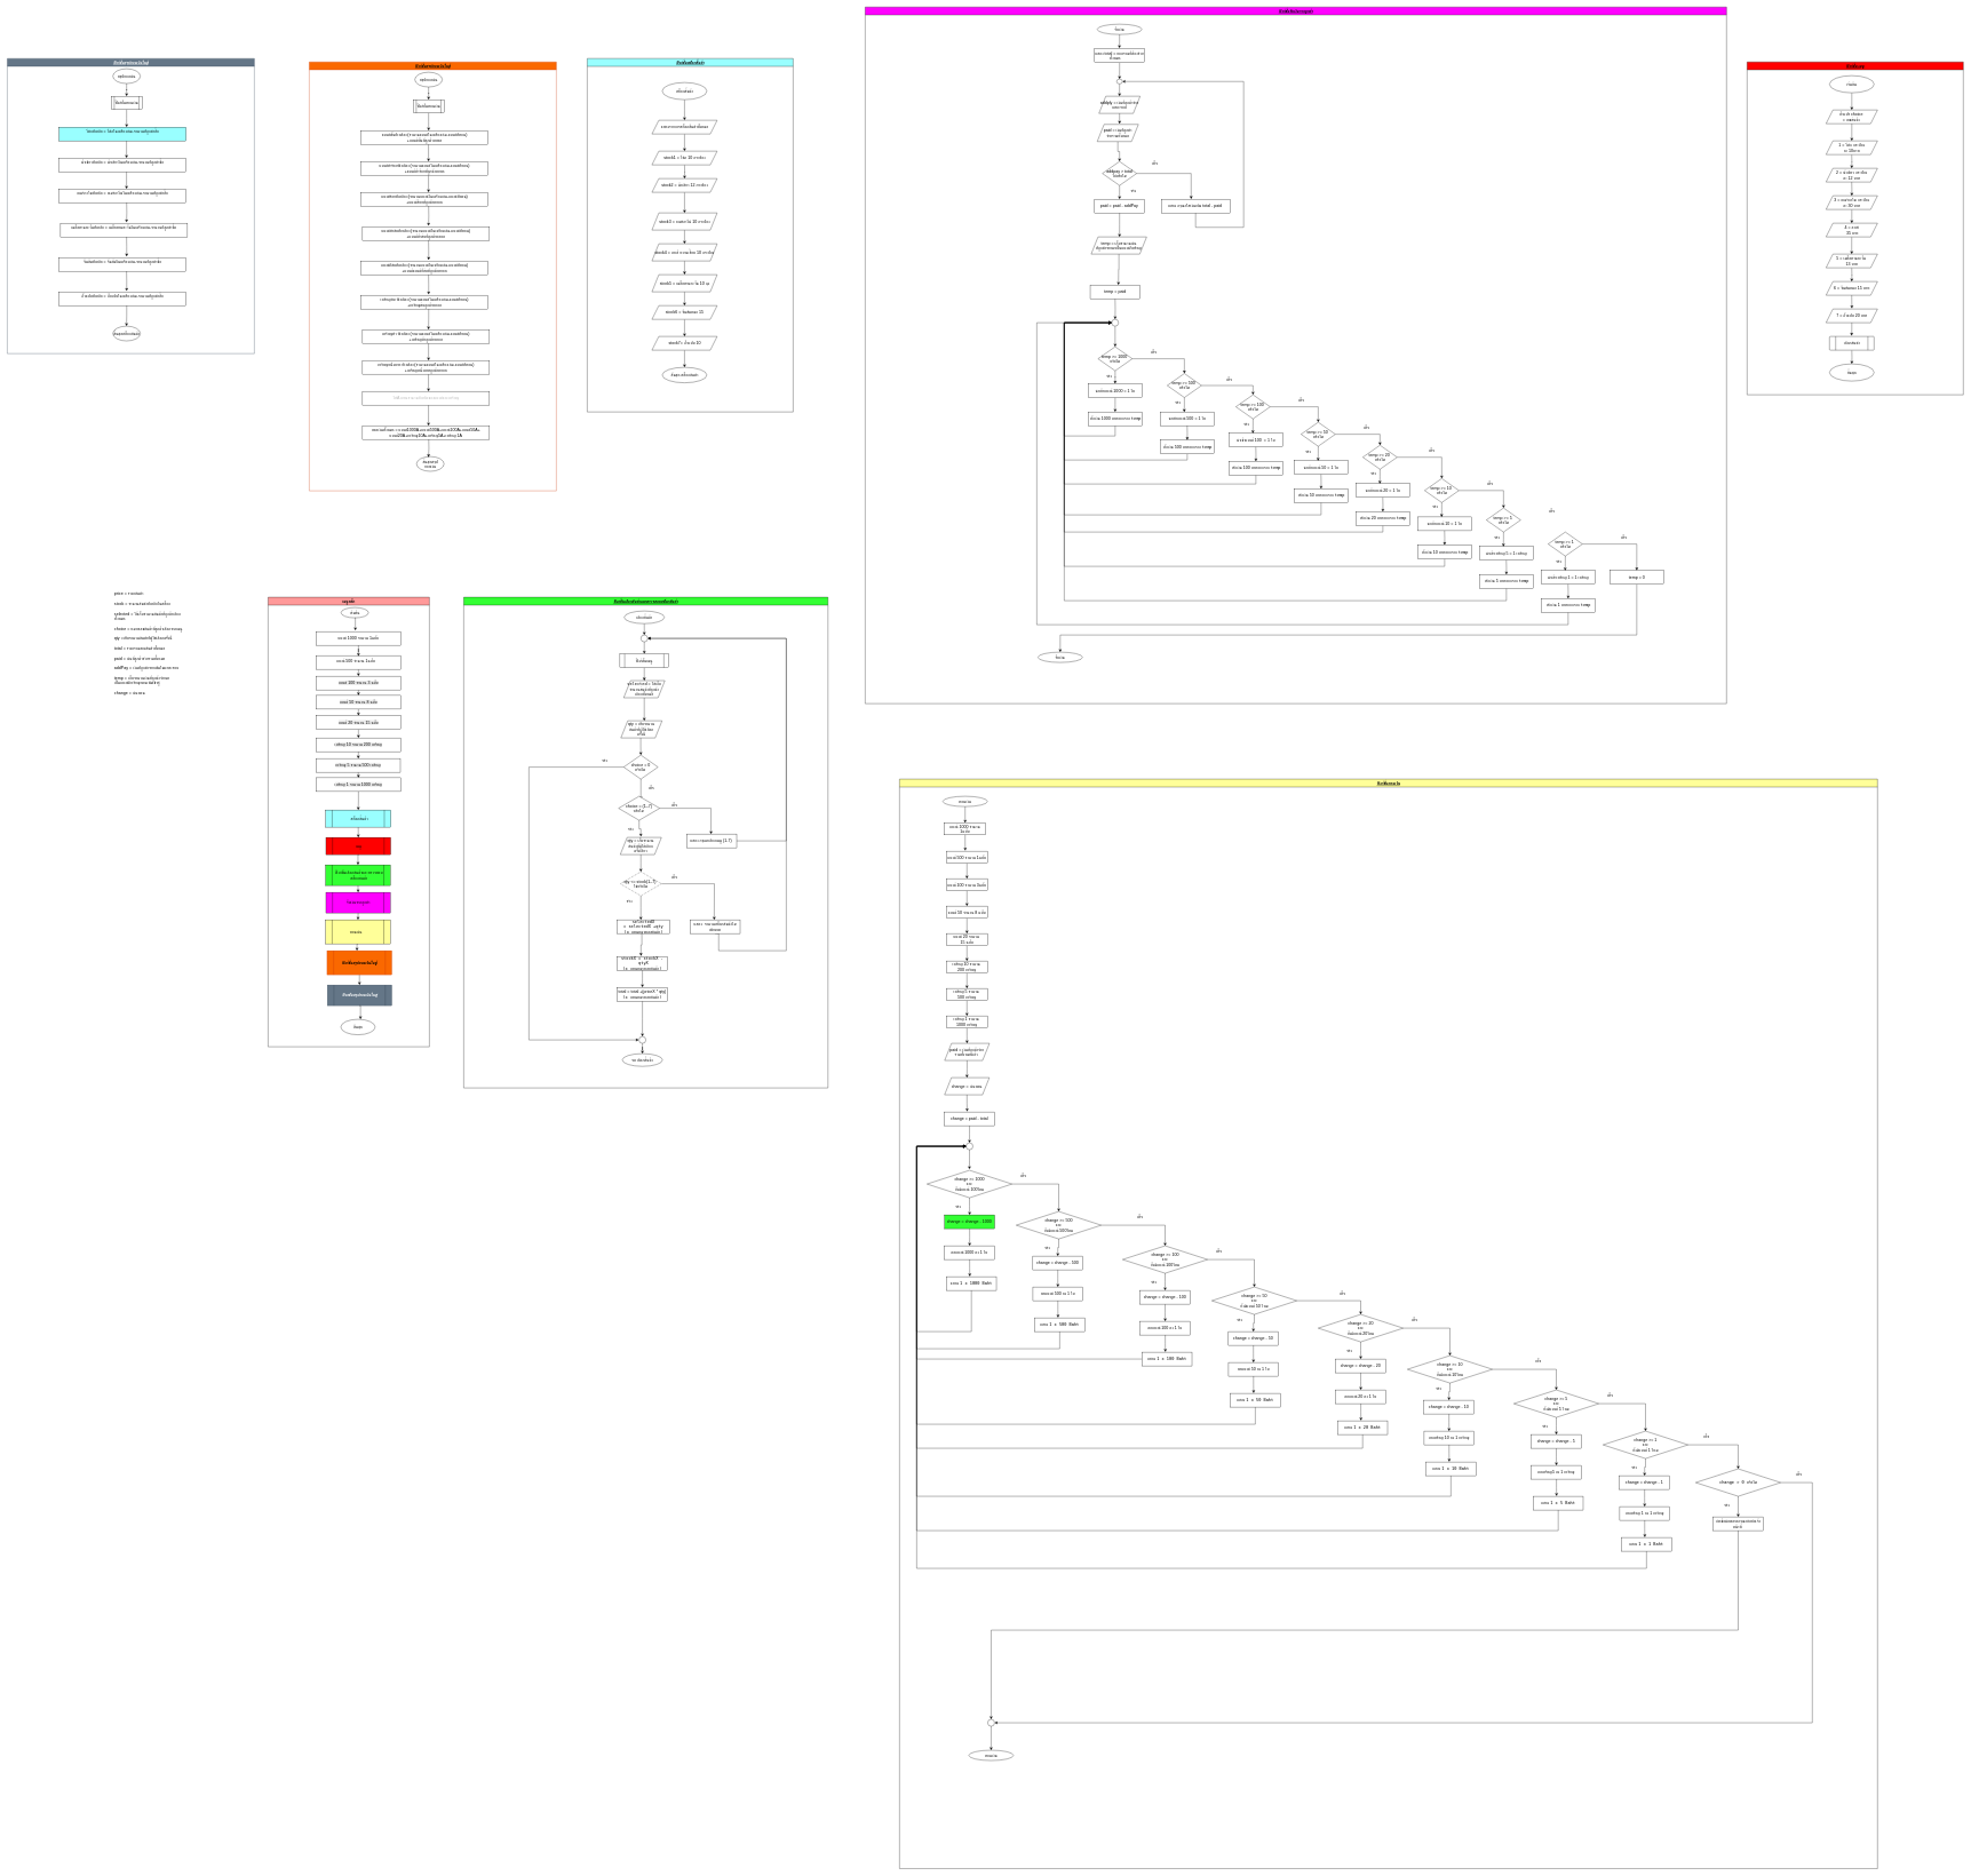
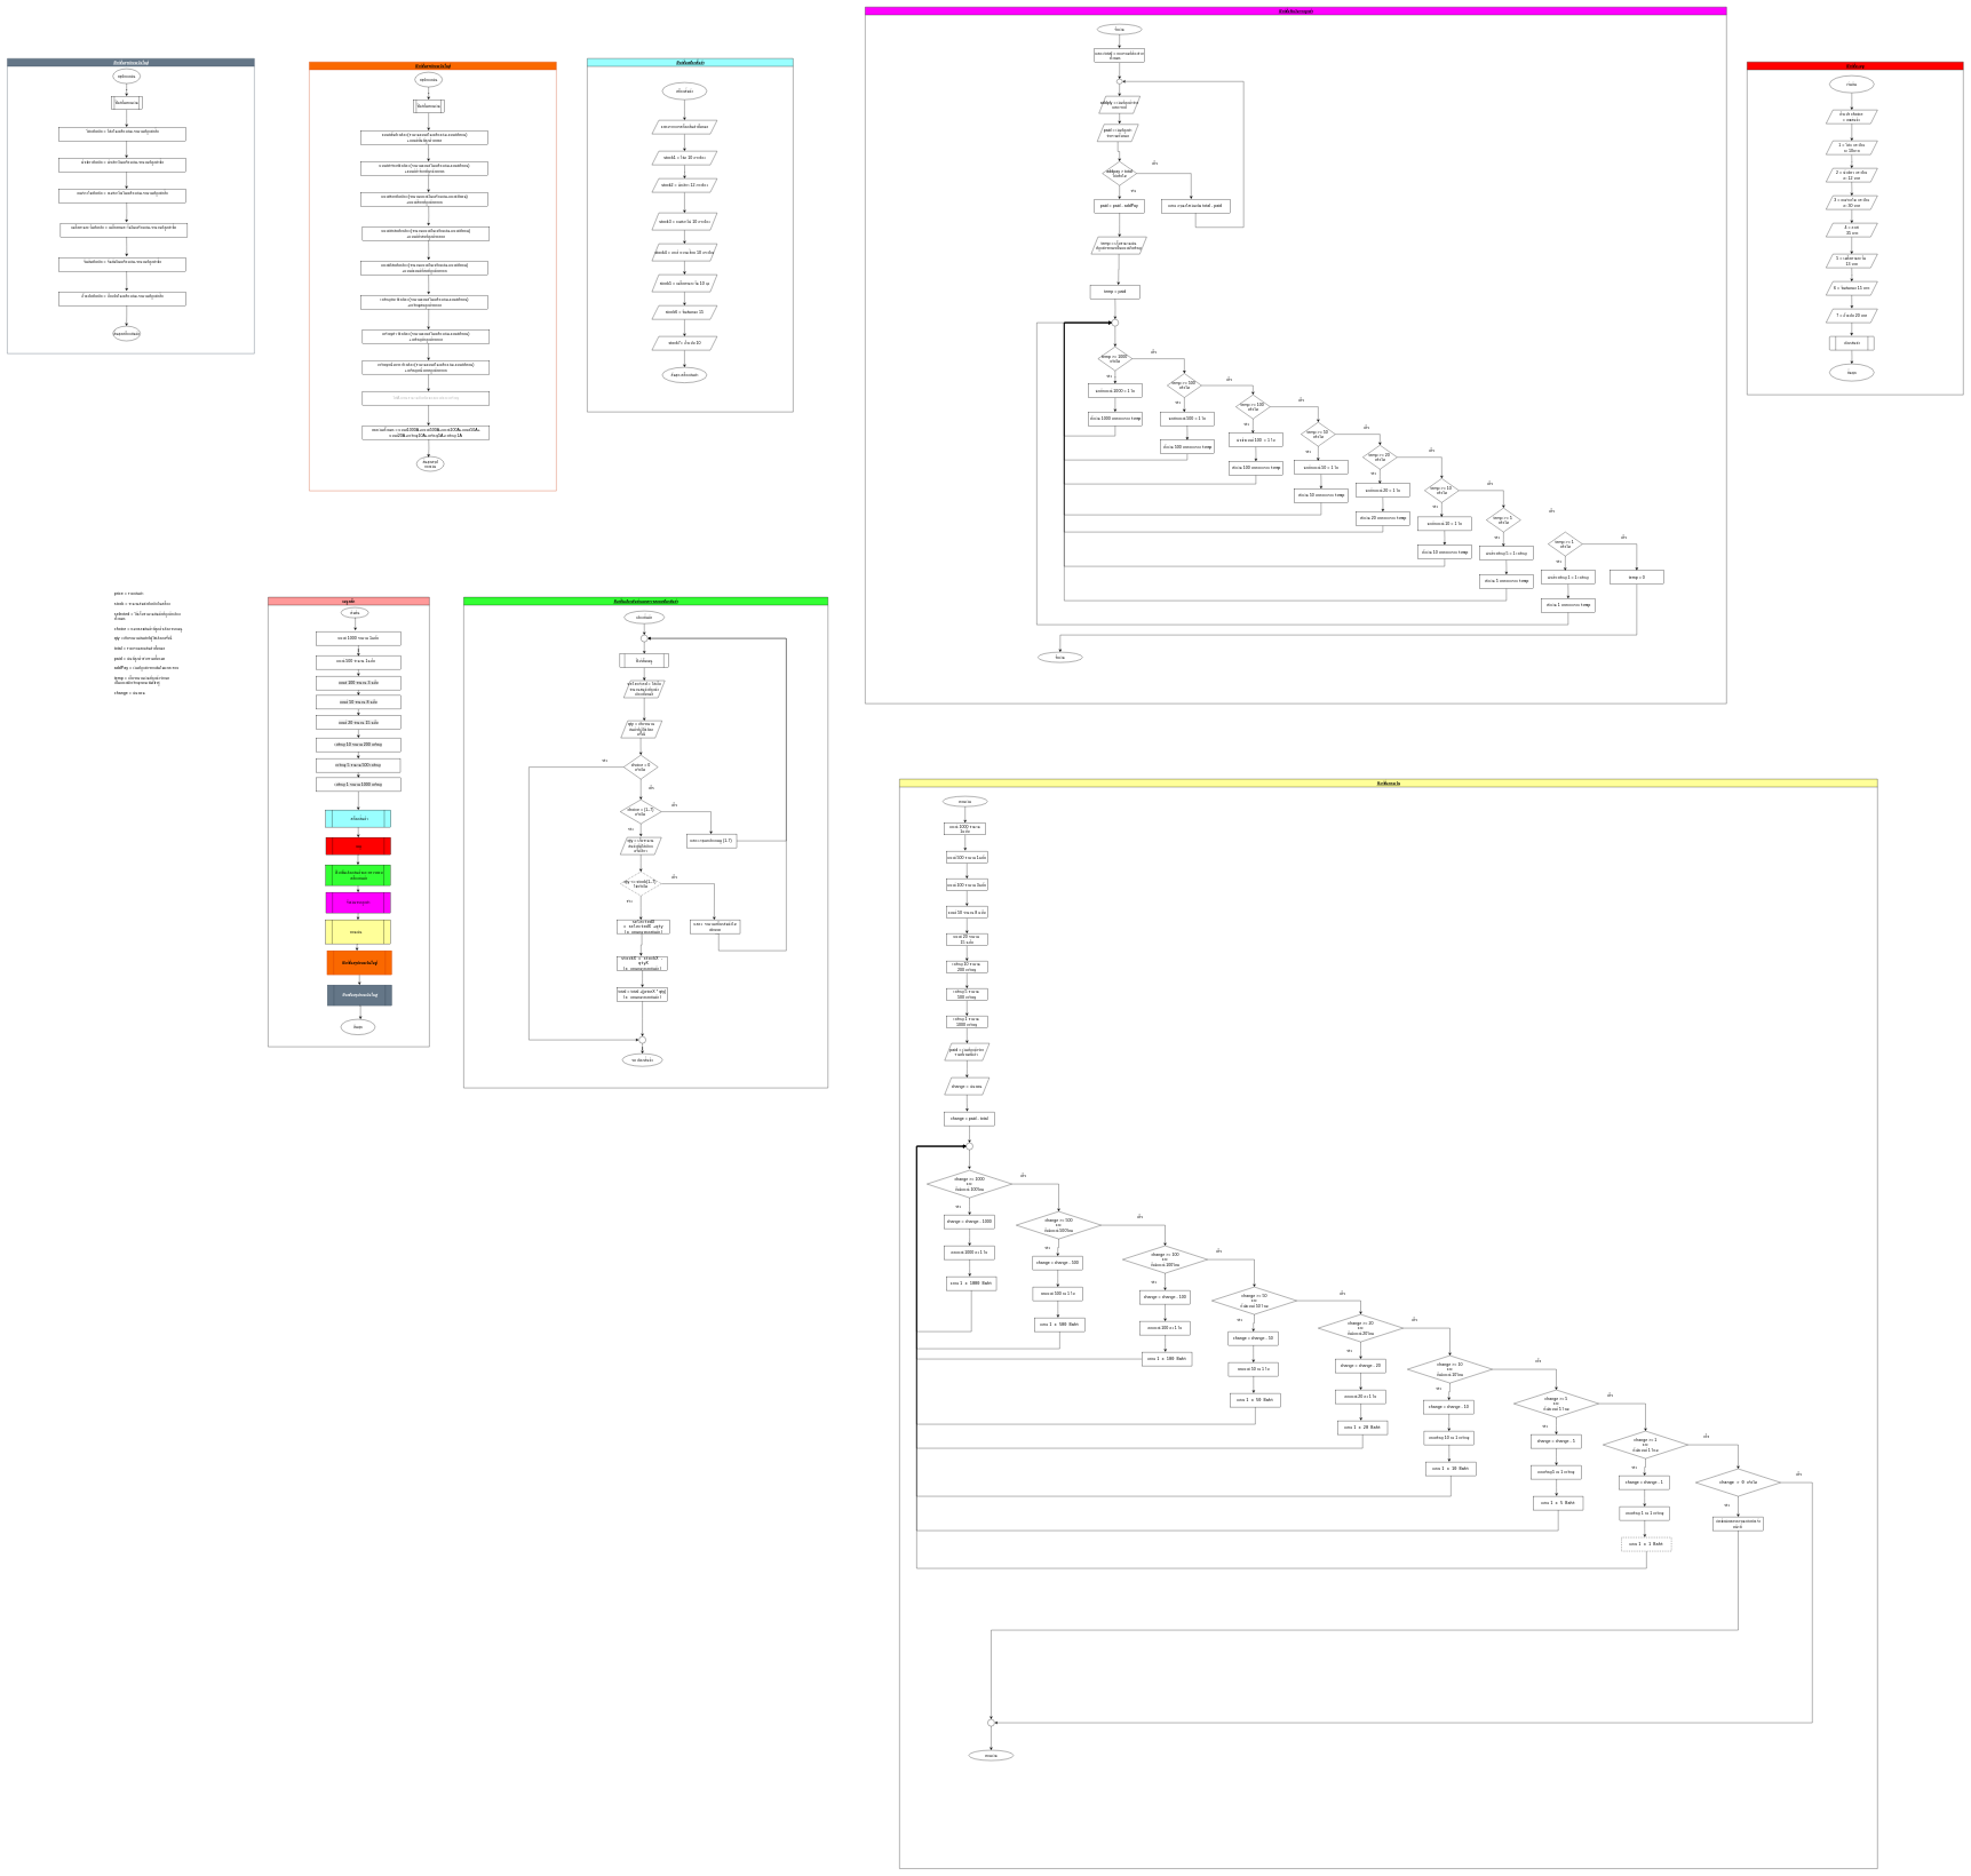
- <mxCell id="29" value="โค้กที่เหลือ = โค้กในเครื่องเดิม-จำนวนที่ลูกค้าซื้อ&lt;div&gt;&lt;br&gt;&lt;/div&gt;" style="rounded=0;whiteSpace=wrap;html=1;fillColor=#99ffff;" vertex="1" parent="25"><mxGeometry x="150.87" y="200" width="370" height="40" as="geometry" /></mxCell>
+ <mxCell id="29" value="โค้กที่เหลือ = โค้กในเครื่องเดิม-จำนวนที่ลูกค้าซื้อ&lt;div&gt;&lt;br&gt;&lt;/div&gt;" style="rounded=0;whiteSpace=wrap;html=1;" vertex="1" parent="25"><mxGeometry x="150.87" y="200" width="370" height="40" as="geometry" /></mxCell>
- <mxCell id="177" value="choice = (1–7)&lt;div&gt;หรือไม่&amp;nbsp;&lt;/div&gt;" style="rhombus;whiteSpace=wrap;html=1;" vertex="1" parent="166"><mxGeometry x="451.2" y="580" width="120" height="70" as="geometry" /></mxCell>
+ <mxCell id="177" value="choice = (1–7)&lt;div&gt;หรือไม่&amp;nbsp;&lt;/div&gt;" style="rhombus;whiteSpace=wrap;html=1;" vertex="1" parent="166"><mxGeometry x="456.2" y="590" width="120" height="70" as="geometry" /></mxCell>
- <mxCell id="236" value="change = change -&amp;nbsp;1000" style="rounded=0;whiteSpace=wrap;html=1;fillColor=#33ff33;" vertex="1" parent="207"><mxGeometry x="131.47" y="1270" width="145.48" height="40" as="geometry" /></mxCell>
+ <mxCell id="236" value="change = change -&amp;nbsp;1000" style="rounded=0;whiteSpace=wrap;html=1;" vertex="1" parent="207"><mxGeometry x="131.47" y="1270" width="145.48" height="40" as="geometry" /></mxCell>
- <mxCell id="312" value="แสดง &lt;code data-end=&quot;456&quot; data-start=&quot;439&quot;&gt;1 x 1 Baht&lt;/code&gt;" style="rounded=0;whiteSpace=wrap;html=1;" vertex="1" parent="207"><mxGeometry x="2103.97" y="2210" width="145.48" height="40" as="geometry" /></mxCell>
+ <mxCell id="312" value="แสดง &lt;code data-end=&quot;456&quot; data-start=&quot;439&quot;&gt;1 x 1 Baht&lt;/code&gt;" style="rounded=0;whiteSpace=wrap;html=1;dashed=1;" vertex="1" parent="207"><mxGeometry x="2103.97" y="2210" width="145.48" height="40" as="geometry" /></mxCell>
